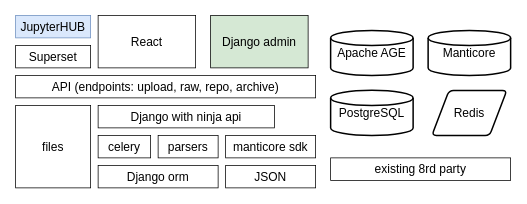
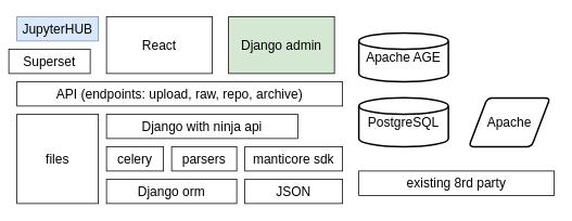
- <mxCell id="15" value="&lt;font style=&quot;font-size: 16px;&quot;&gt;Manticore&lt;/font&gt;" style="strokeWidth=2;html=1;shape=mxgraph.flowchart.database;whiteSpace=wrap;" parent="1" vertex="1"><mxGeometry x="570" y="40" width="110" height="60" as="geometry" /></mxCell>
- <mxCell id="3" value="&lt;font style=&quot;font-size: 16px;&quot;&gt;Superset&lt;/font&gt;" style="rounded=0;whiteSpace=wrap;html=1;" parent="1" vertex="1"><mxGeometry x="20" y="60" width="100" height="30" as="geometry" /></mxCell>
+ <mxCell id="3" value="&lt;font style=&quot;font-size: 16px;&quot;&gt;Superset&lt;/font&gt;" style="rounded=0;whiteSpace=wrap;html=1;" parent="1" vertex="1"><mxGeometry x="10" y="60" width="100" height="30" as="geometry" /></mxCell>
- <mxCell id="16" value="&lt;span style=&quot;font-size: 16px;&quot;&gt;Redis&lt;/span&gt;" style="shape=parallelogram;html=1;strokeWidth=2;perimeter=parallelogramPerimeter;whiteSpace=wrap;rounded=1;arcSize=12;size=0.23;" parent="1" vertex="1"><mxGeometry x="575" y="120" width="100" height="60" as="geometry" /></mxCell>
+ <mxCell id="16" value="&lt;span style=&quot;font-size: 16px;&quot;&gt;Apache&lt;/span&gt;" style="shape=parallelogram;html=1;strokeWidth=2;perimeter=parallelogramPerimeter;whiteSpace=wrap;rounded=1;arcSize=12;size=0.23;" parent="1" vertex="1"><mxGeometry x="575" y="120" width="100" height="60" as="geometry" /></mxCell>
